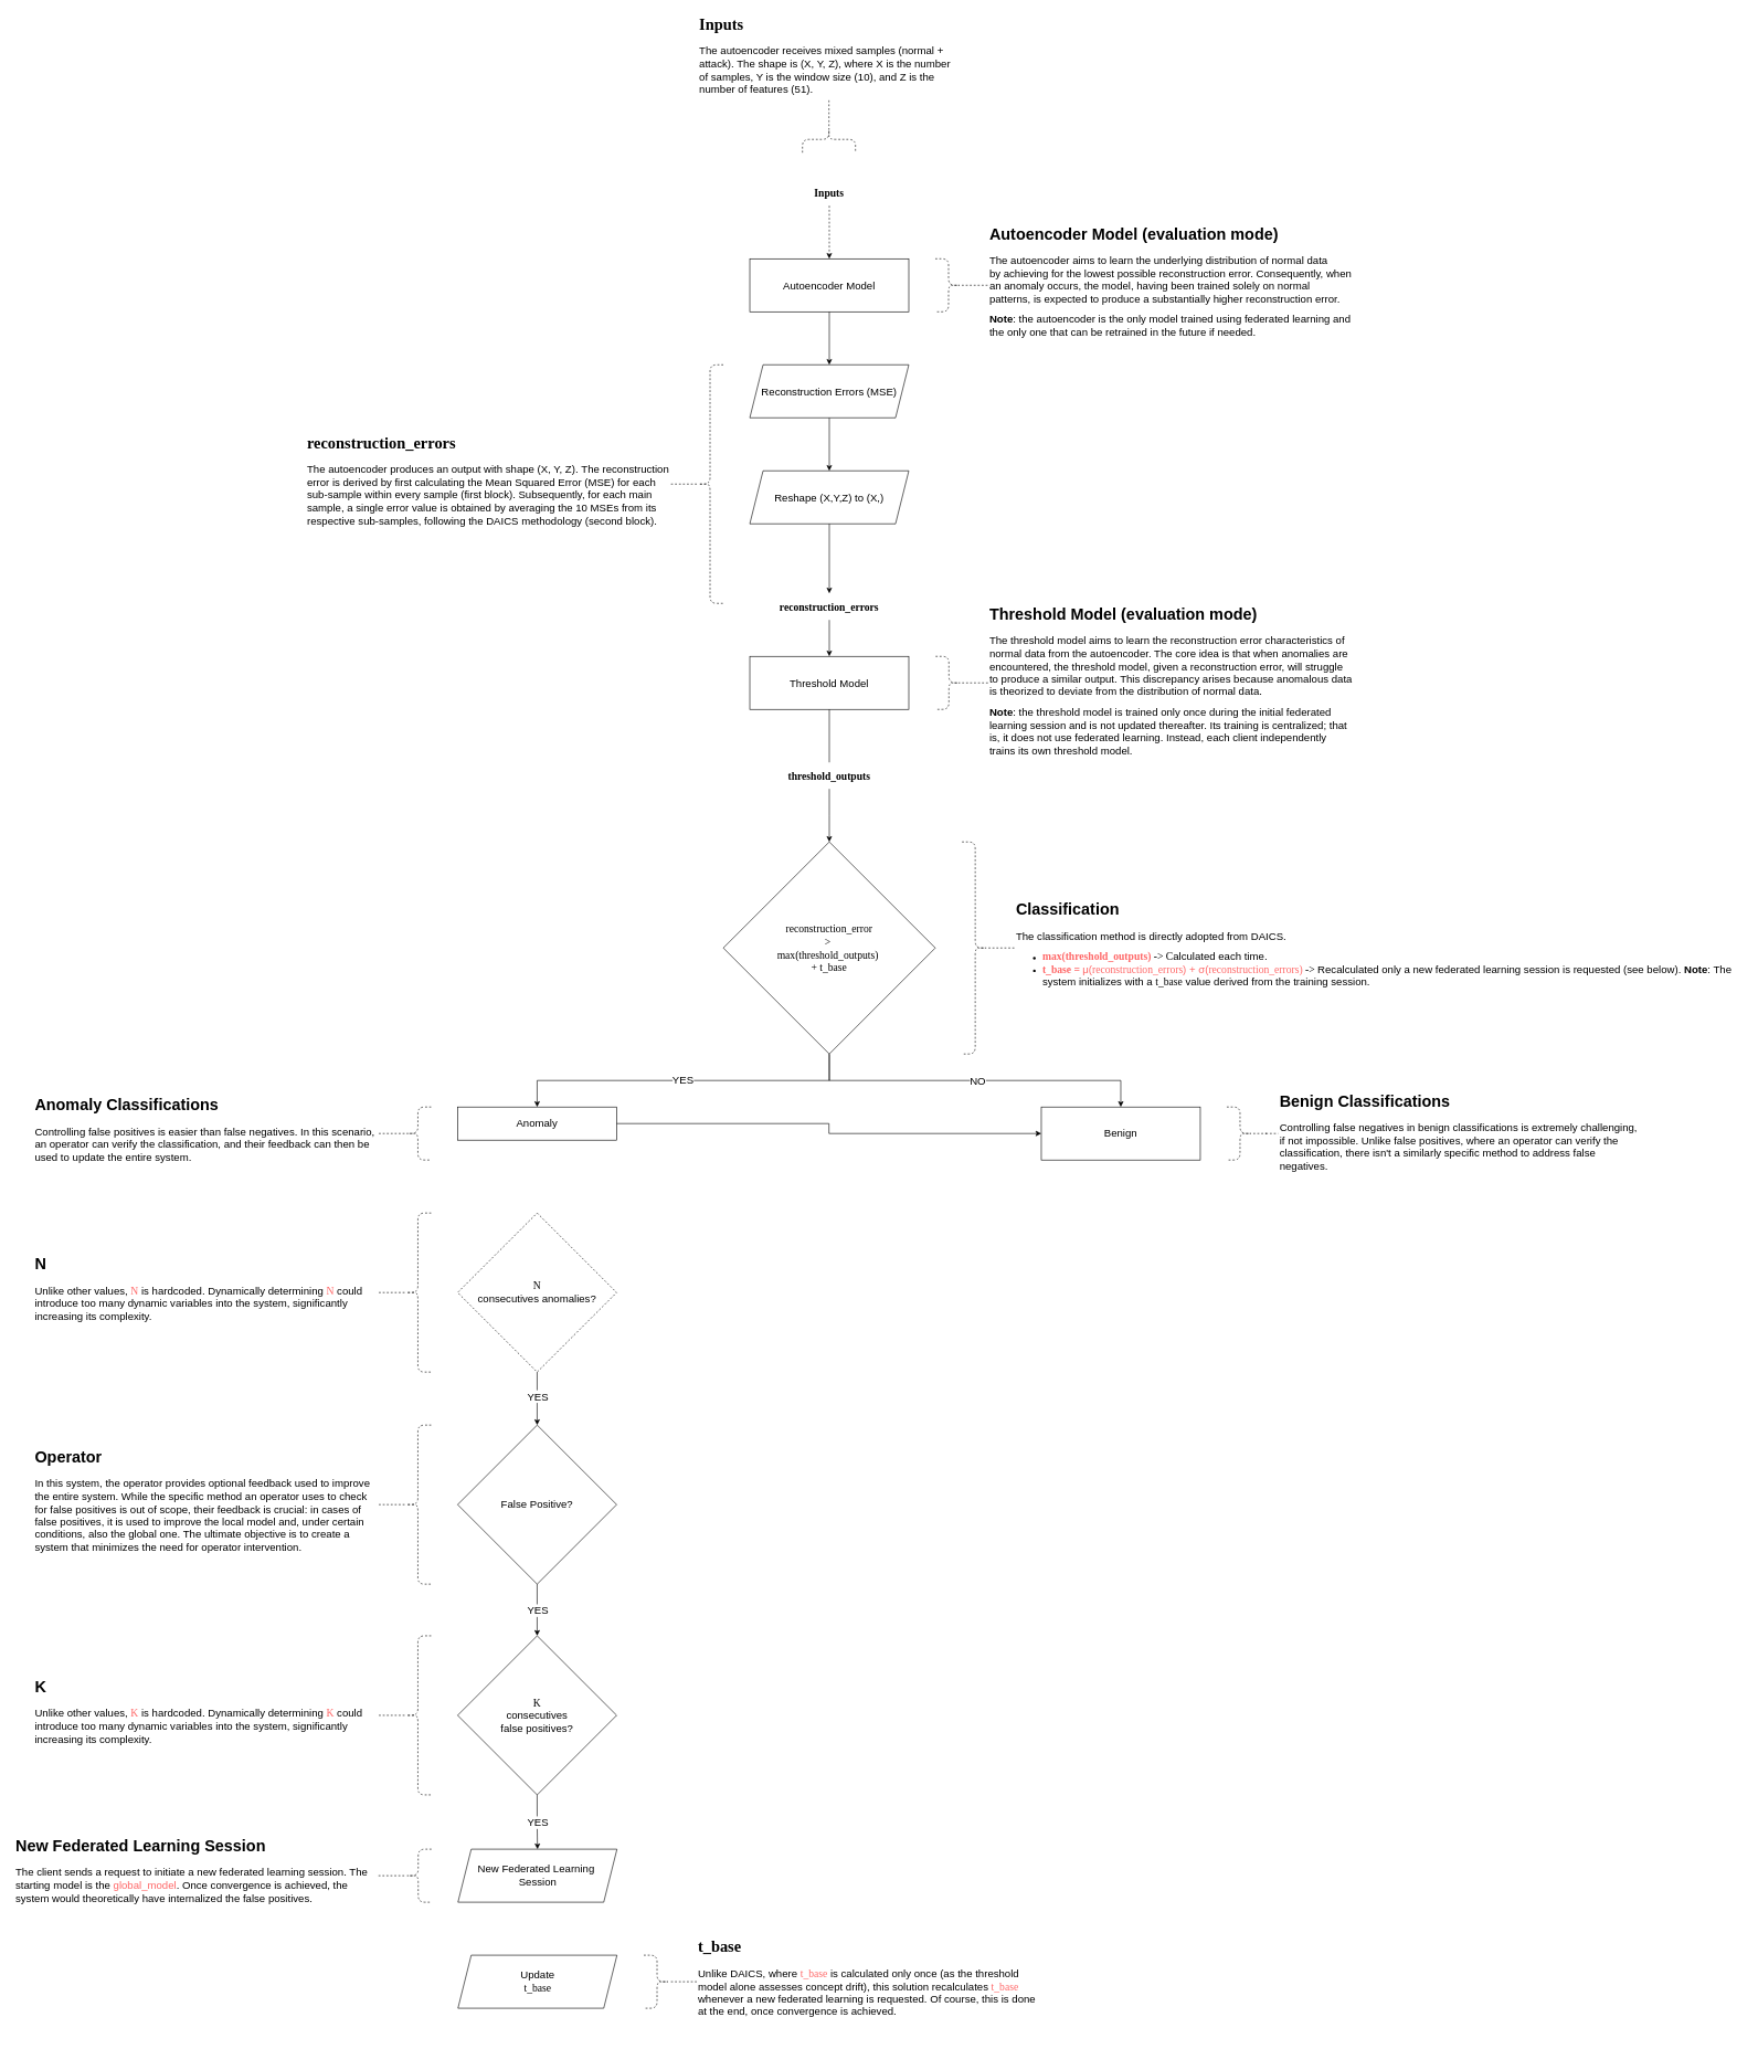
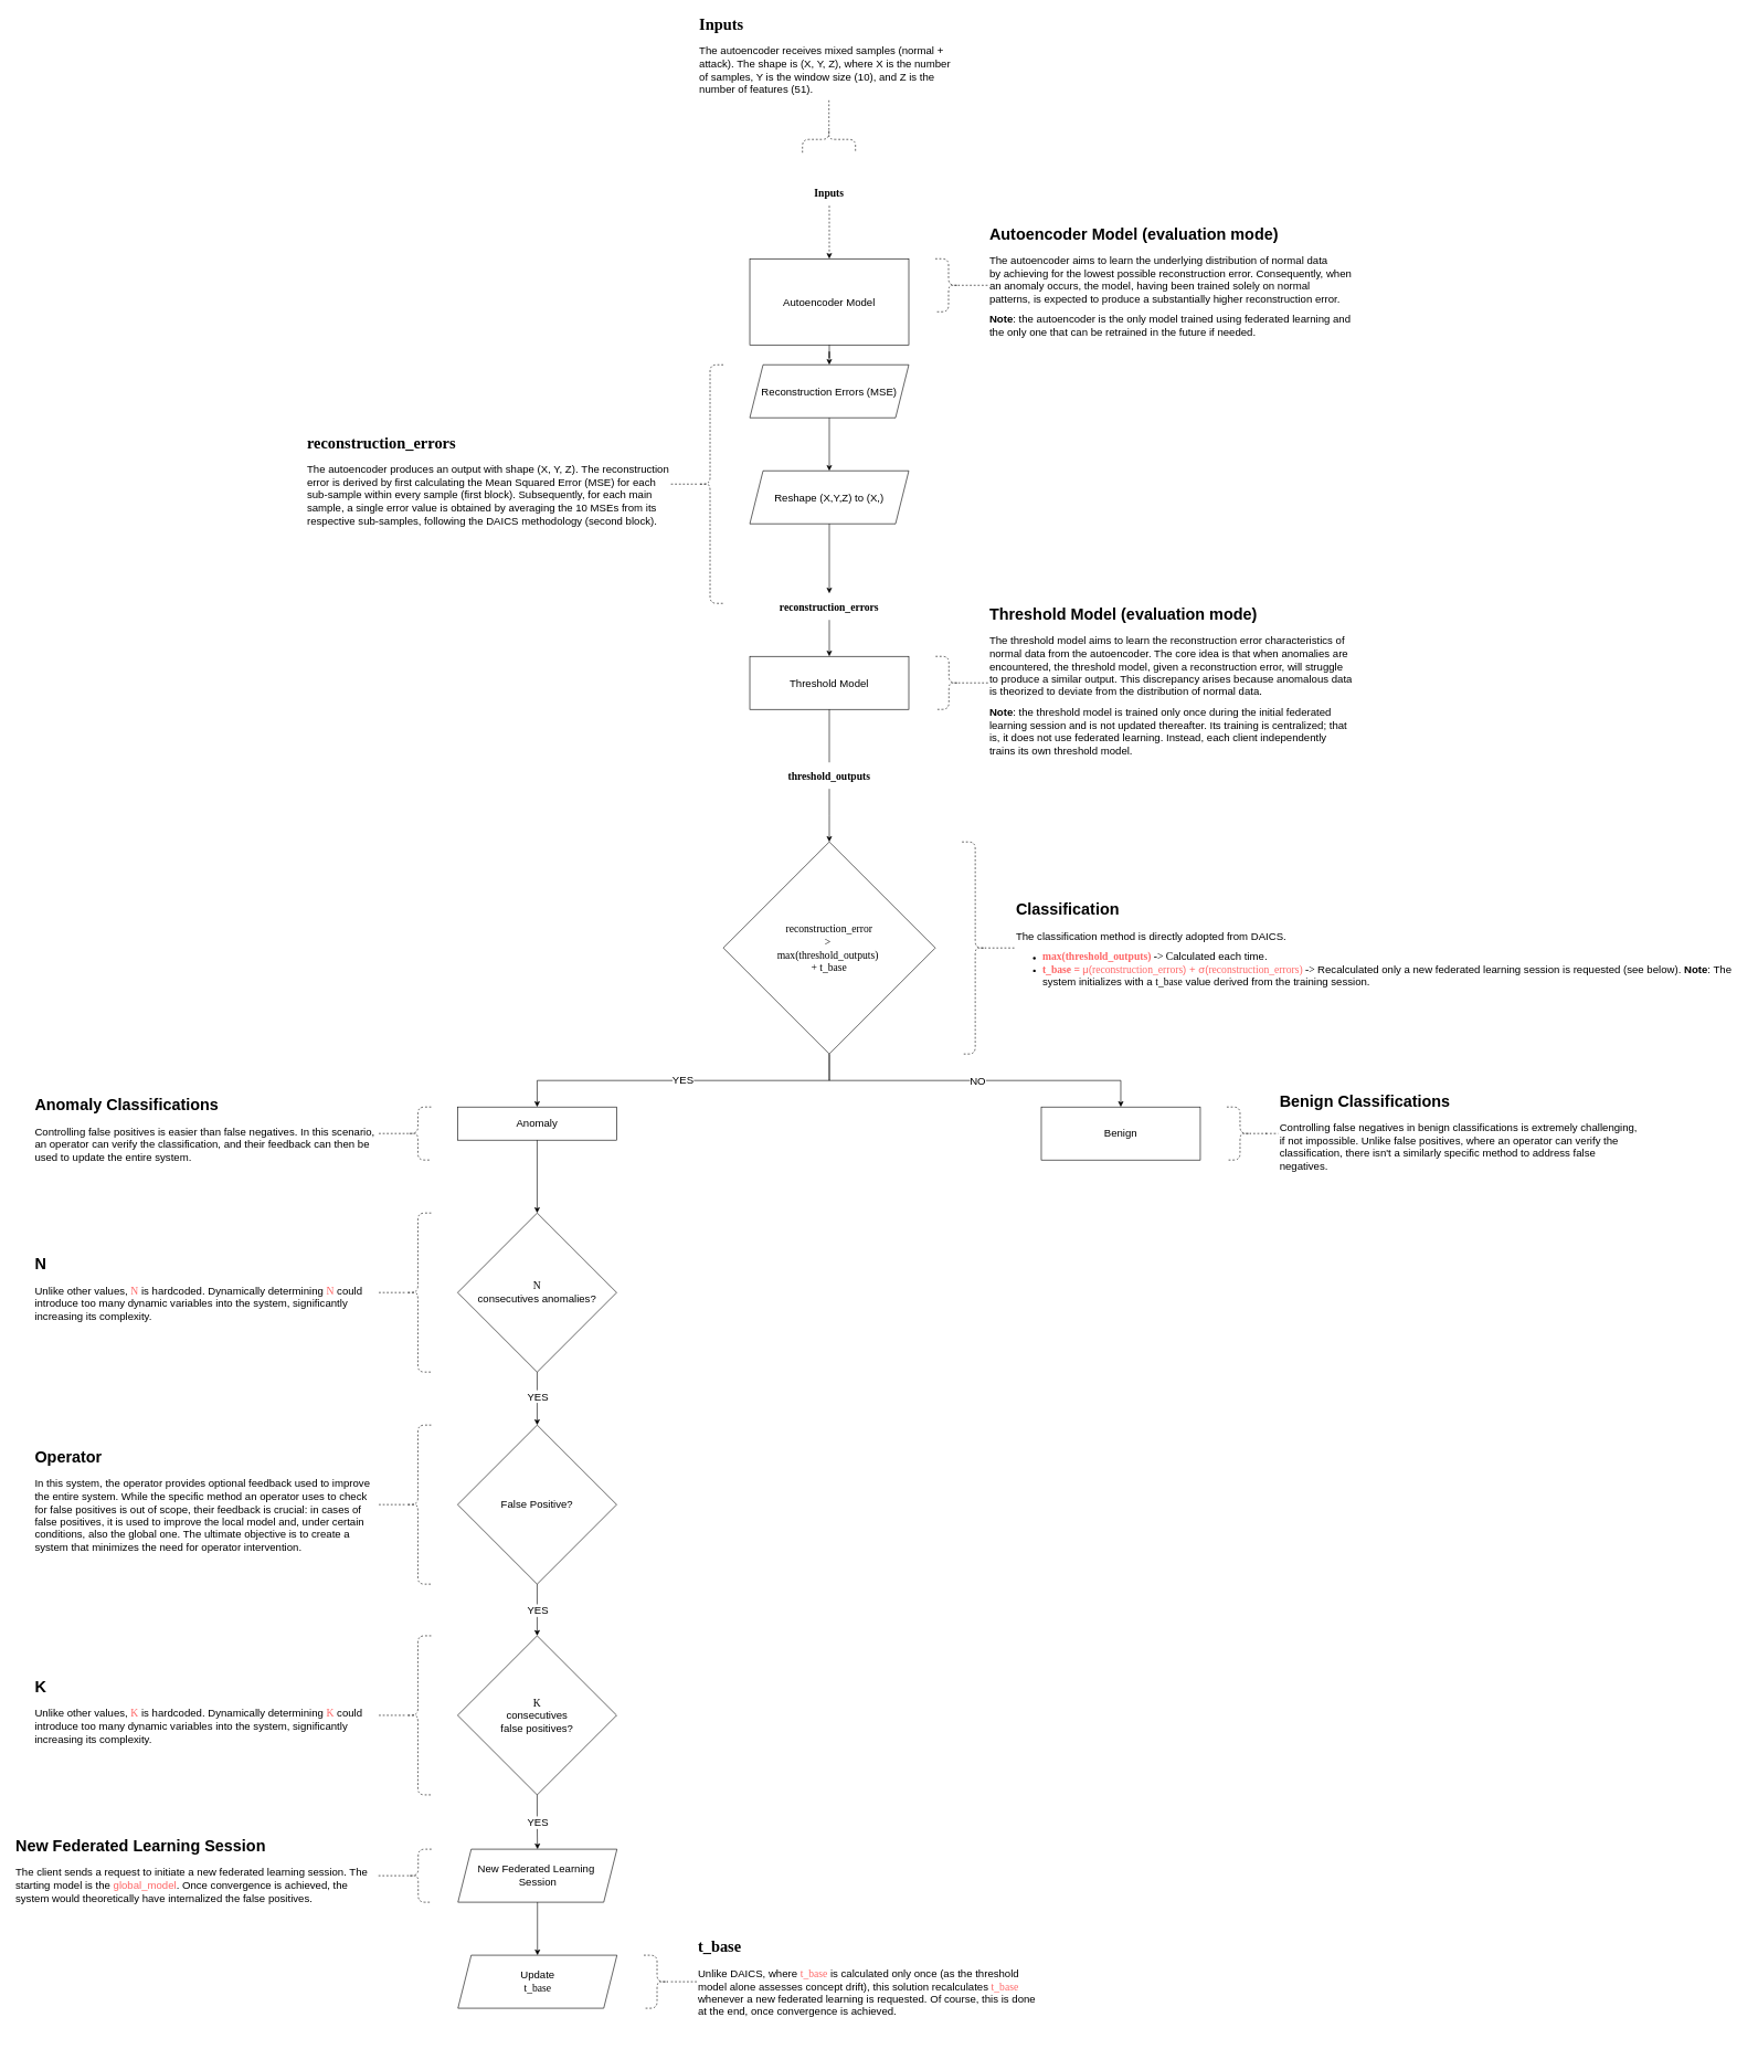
- <mxCell id="3" value="&lt;font style=&quot;font-size: 16px;&quot;&gt;Autoencoder Model&lt;/font&gt;" style="rounded=0;whiteSpace=wrap;html=1;fillColor=none;" parent="1" vertex="1"><mxGeometry x="1131" y="390" width="240" height="80" as="geometry" /></mxCell>
+ <mxCell id="3" value="&lt;font style=&quot;font-size: 16px;&quot;&gt;Autoencoder Model&lt;/font&gt;" style="rounded=0;whiteSpace=wrap;html=1;fillColor=none;" parent="1" vertex="1"><mxGeometry x="1131" y="390" width="240" height="130" as="geometry" /></mxCell>
- <mxCell id="26" value="" style="edgeStyle=orthogonalEdgeStyle;rounded=0;orthogonalLoop=1;jettySize=auto;html=1;strokeColor=light-dark(#000000,#FFFFFF);" parent="1" source="27" target="25" edge="1"><mxGeometry relative="1" as="geometry" /></mxCell>
+ <mxCell id="26" value="" style="edgeStyle=orthogonalEdgeStyle;rounded=0;orthogonalLoop=1;jettySize=auto;html=1;strokeColor=light-dark(#000000,#FFFFFF);" parent="1" source="27" target="30" edge="1"><mxGeometry relative="1" as="geometry" /></mxCell>
- <mxCell id="30" value="&lt;span style=&quot;font-size: 16px;&quot;&gt;&lt;font face=&quot;Lucida Console&quot;&gt;N&lt;/font&gt;&lt;/span&gt;&lt;div&gt;&lt;span style=&quot;font-size: 16px;&quot;&gt;&lt;font face=&quot;Helvetica&quot;&gt;consecutives anomalies?&lt;/font&gt;&lt;/span&gt;&lt;/div&gt;" style="rhombus;whiteSpace=wrap;html=1;fillColor=none;dashed=1;" parent="1" vertex="1"><mxGeometry x="690" y="1830" width="240" height="240" as="geometry" /></mxCell>
+ <mxCell id="30" value="&lt;span style=&quot;font-size: 16px;&quot;&gt;&lt;font face=&quot;Lucida Console&quot;&gt;N&lt;/font&gt;&lt;/span&gt;&lt;div&gt;&lt;span style=&quot;font-size: 16px;&quot;&gt;&lt;font face=&quot;Helvetica&quot;&gt;consecutives anomalies?&lt;/font&gt;&lt;/span&gt;&lt;/div&gt;" style="rhombus;whiteSpace=wrap;html=1;fillColor=none;" parent="1" vertex="1"><mxGeometry x="690" y="1830" width="240" height="240" as="geometry" /></mxCell>
+ <mxCell id="37" style="edgeStyle=orthogonalEdgeStyle;rounded=0;orthogonalLoop=1;jettySize=auto;html=1;exitX=0.5;exitY=1;exitDx=0;exitDy=0;strokeColor=light-dark(#000000,#FFFFFF);" parent="1" source="38" target="62" edge="1"><mxGeometry relative="1" as="geometry"><mxPoint x="1090.5" y="3031" as="targetPoint" /></mxGeometry></mxCell>
